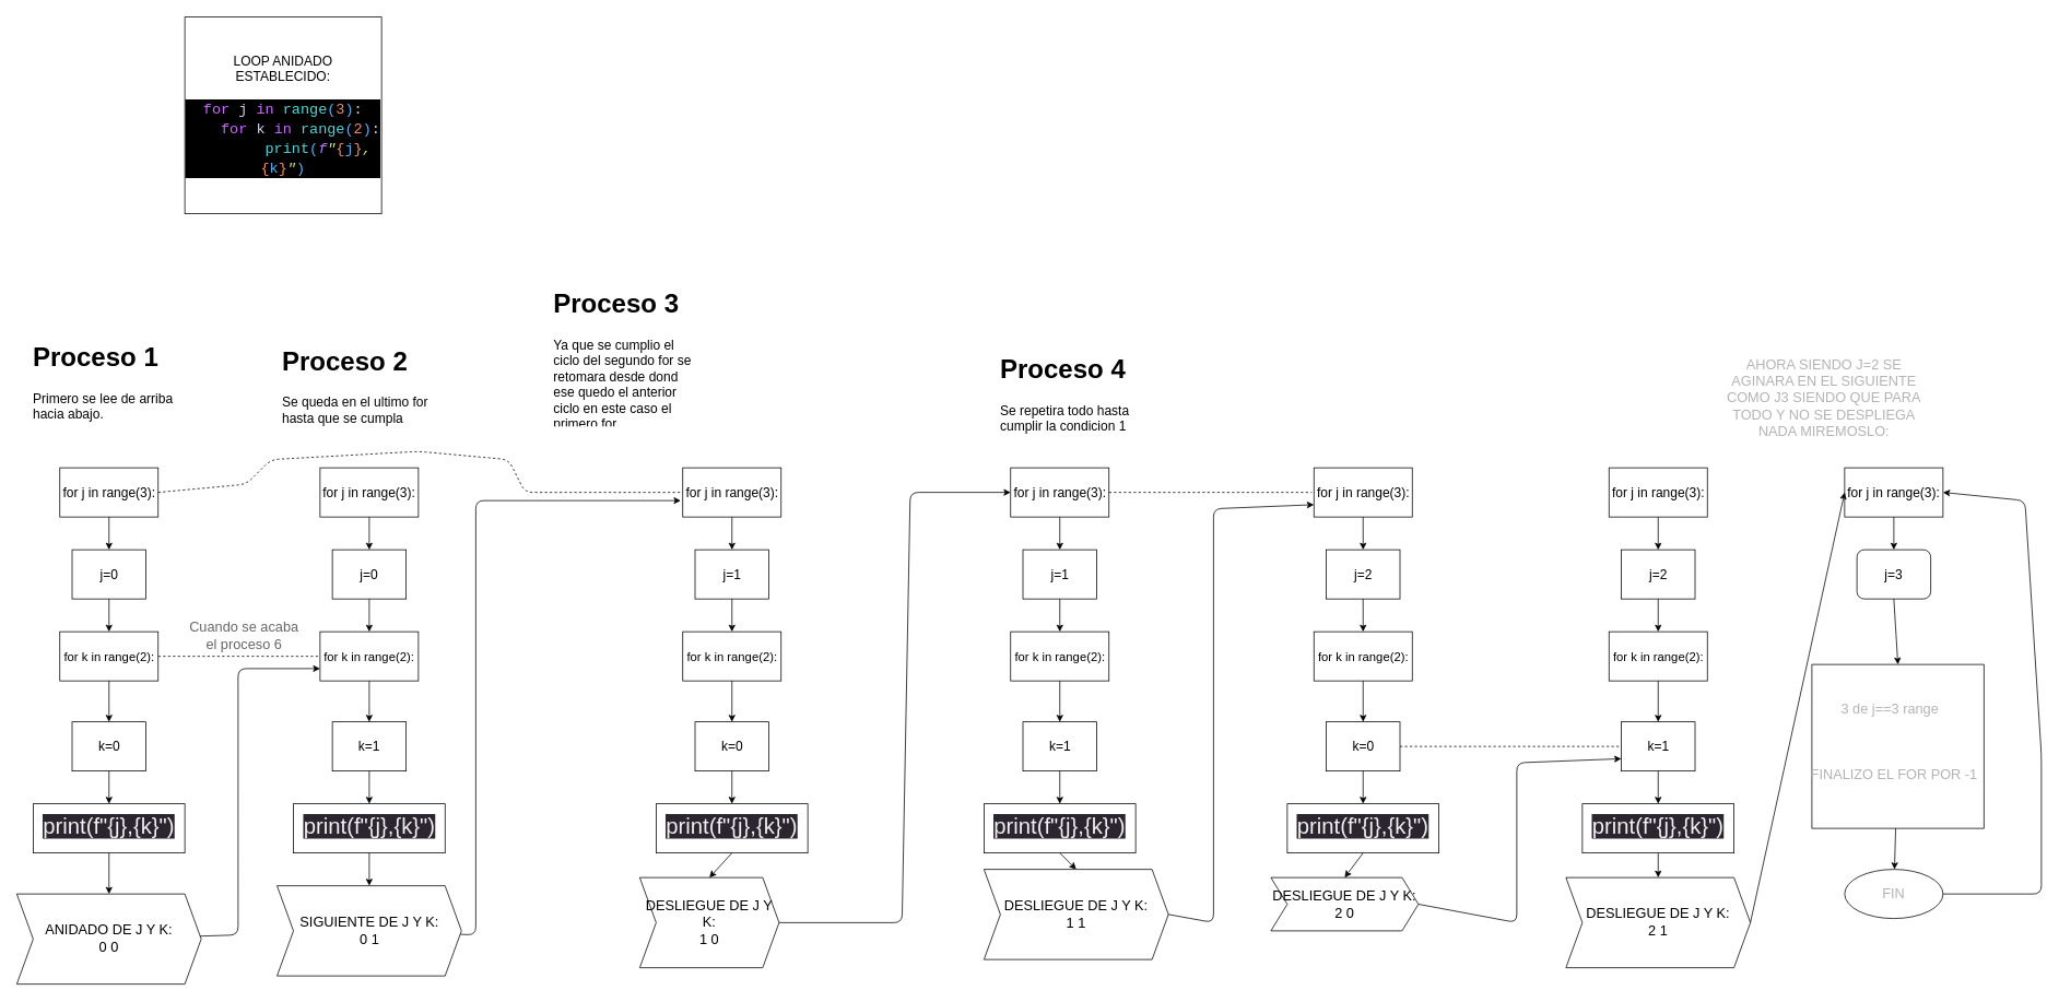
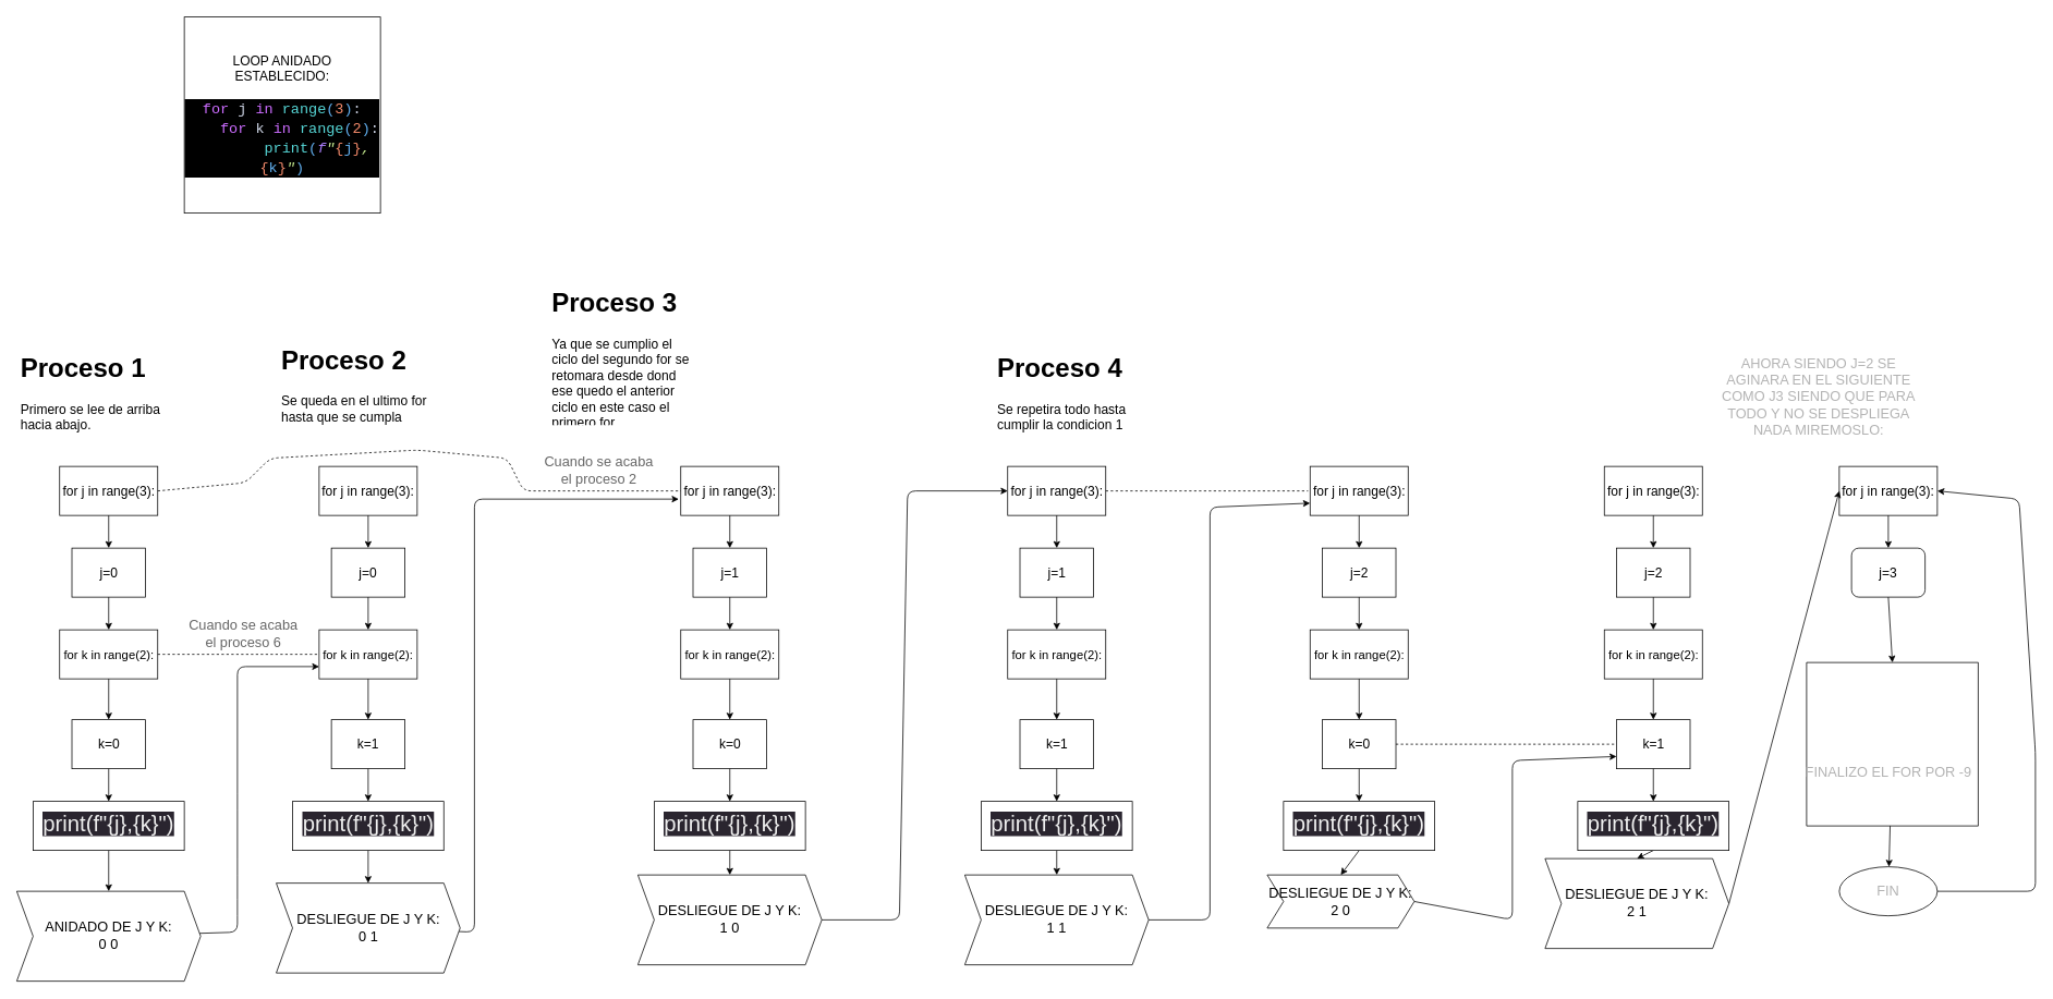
- <mxCell id="10" value="&lt;h1&gt;Proceso 1&lt;/h1&gt;&lt;p&gt;Primero se lee de arriba hacia abajo.&lt;/p&gt;" style="text;html=1;strokeColor=none;fillColor=none;spacing=5;spacingTop=-20;whiteSpace=wrap;overflow=hidden;rounded=0;fontSize=16;" parent="1" vertex="1"><mxGeometry x="35" y="405" width="190" height="120" as="geometry" /></mxCell>
+ <mxCell id="10" value="&lt;h1&gt;Proceso 1&lt;/h1&gt;&lt;p&gt;Primero se lee de arriba hacia abajo.&lt;/p&gt;" style="text;html=1;strokeColor=none;fillColor=none;spacing=5;spacingTop=-20;whiteSpace=wrap;overflow=hidden;rounded=0;fontSize=16;" parent="1" vertex="1"><mxGeometry y="420" width="190" height="120" as="geometry" x="20" /></mxCell>
+ <mxCell id="44" value="Cuando se acaba el proceso 2" style="text;html=1;strokeColor=none;fillColor=none;align=center;verticalAlign=middle;whiteSpace=wrap;rounded=0;fontSize=17;fontColor=#666666;" parent="1" vertex="1"><mxGeometry x="660" y="560" width="145" height="30" as="geometry" /></mxCell>
- <mxCell id="91" value="3 de j==3 range" style="text;html=1;align=center;verticalAlign=middle;resizable=0;points=[];autosize=1;strokeColor=none;fillColor=none;fontSize=17;fontColor=#B3B3B3;" parent="90" vertex="1"><mxGeometry x="25" y="40" width="140" height="30" as="geometry" /></mxCell>
- <mxCell id="92" value="FINALIZO EL FOR POR -1" style="text;html=1;align=center;verticalAlign=middle;resizable=0;points=[];autosize=1;strokeColor=none;fillColor=none;fontSize=17;fontColor=#B3B3B3;" parent="90" vertex="1"><mxGeometry x="-10" y="120" width="220" height="30" as="geometry" /></mxCell>
+ <mxCell id="92" value="FINALIZO EL FOR POR -9" style="text;html=1;align=center;verticalAlign=middle;resizable=0;points=[];autosize=1;strokeColor=none;fillColor=none;fontSize=17;fontColor=#B3B3B3;" parent="90" vertex="1"><mxGeometry x="-10" y="120" width="220" height="30" as="geometry" /></mxCell>
- <mxCell id="57" value="DESLIEGUE DE J Y K:&lt;br style=&quot;font-size: 17px;&quot;&gt;1 1" style="shape=step;perimeter=stepPerimeter;whiteSpace=wrap;html=1;fixedSize=1;fontSize=17;" parent="1" vertex="1"><mxGeometry x="1200" y="1060" width="225" height="110" as="geometry" /></mxCell>
+ <mxCell id="57" value="DESLIEGUE DE J Y K:&lt;br style=&quot;font-size: 17px;&quot;&gt;1 1" style="shape=step;perimeter=stepPerimeter;whiteSpace=wrap;html=1;fixedSize=1;fontSize=17;" parent="1" vertex="1"><mxGeometry x="1180" y="1070" width="225" height="110" as="geometry" /></mxCell>
- <mxCell id="43" value="DESLIEGUE DE J Y K:&lt;br style=&quot;font-size: 17px;&quot;&gt;1 0" style="shape=step;perimeter=stepPerimeter;whiteSpace=wrap;html=1;fixedSize=1;fontSize=17;" parent="1" vertex="1"><mxGeometry x="780" y="1070" width="170" height="110" as="geometry" /></mxCell>
+ <mxCell id="43" value="DESLIEGUE DE J Y K:&lt;br style=&quot;font-size: 17px;&quot;&gt;1 0" style="shape=step;perimeter=stepPerimeter;whiteSpace=wrap;html=1;fixedSize=1;fontSize=17;" parent="1" vertex="1"><mxGeometry x="780" y="1070" width="225" height="110" as="geometry" /></mxCell>
- <mxCell id="81" value="DESLIEGUE DE J Y K:&lt;br style=&quot;font-size: 17px;&quot;&gt;2 1" style="shape=step;perimeter=stepPerimeter;whiteSpace=wrap;html=1;fixedSize=1;fontSize=17;" parent="1" vertex="1"><mxGeometry x="1910" y="1070" width="225" height="110" as="geometry" /></mxCell>
+ <mxCell id="81" value="DESLIEGUE DE J Y K:&lt;br style=&quot;font-size: 17px;&quot;&gt;2 1" style="shape=step;perimeter=stepPerimeter;whiteSpace=wrap;html=1;fixedSize=1;fontSize=17;" parent="1" vertex="1"><mxGeometry x="1890" y="1050" width="225" height="110" as="geometry" /></mxCell>
- <mxCell id="27" value="SIGUIENTE DE J Y K:&lt;br style=&quot;font-size: 17px;&quot;&gt;0 1" style="shape=step;perimeter=stepPerimeter;whiteSpace=wrap;html=1;fixedSize=1;fontSize=17;" parent="1" vertex="1"><mxGeometry x="337.5" y="1080" width="225" height="110" as="geometry" /></mxCell>
+ <mxCell id="27" value="DESLIEGUE DE J Y K:&lt;br style=&quot;font-size: 17px;&quot;&gt;0 1" style="shape=step;perimeter=stepPerimeter;whiteSpace=wrap;html=1;fixedSize=1;fontSize=17;" parent="1" vertex="1"><mxGeometry x="337.5" y="1080" width="225" height="110" as="geometry" /></mxCell>
